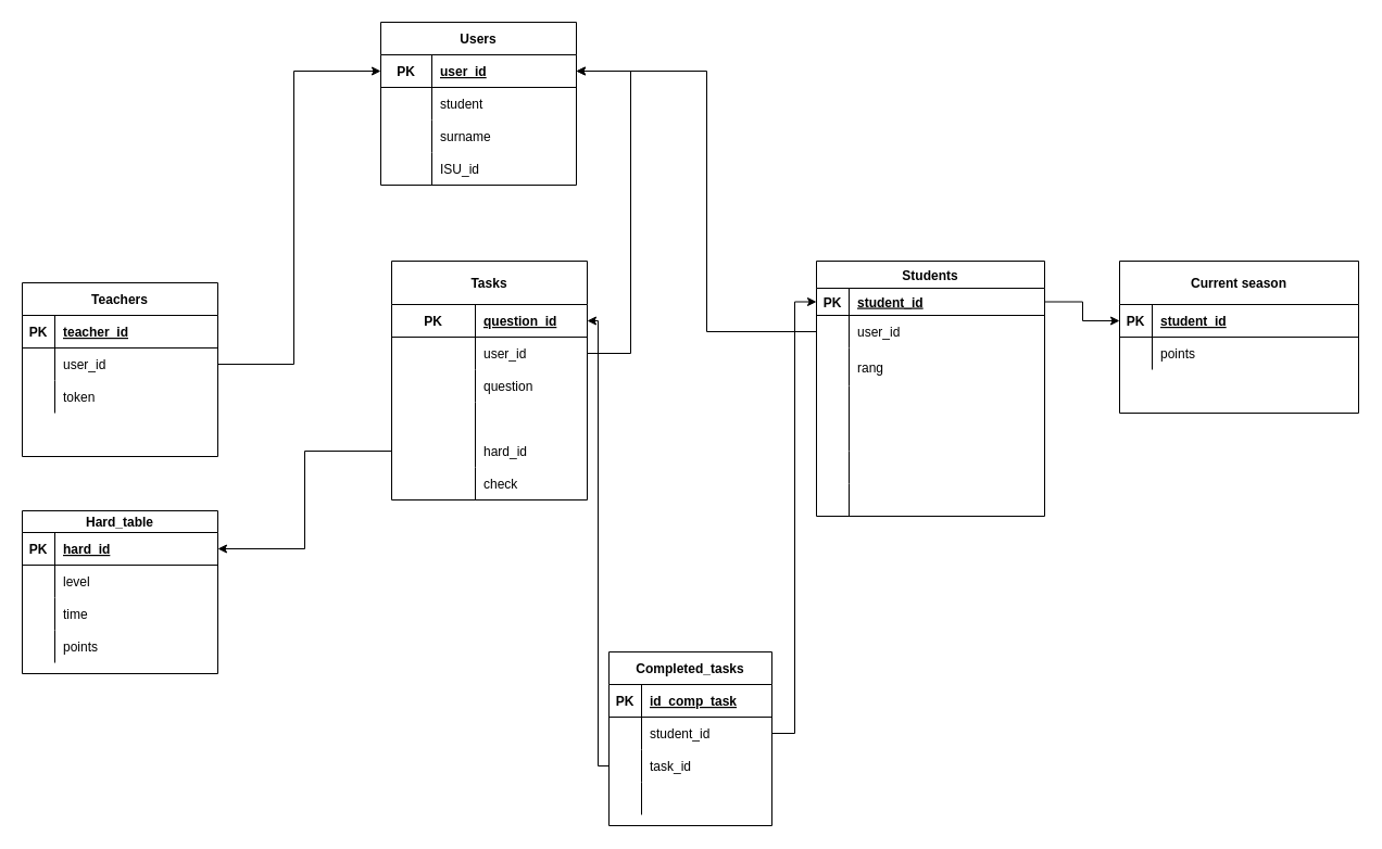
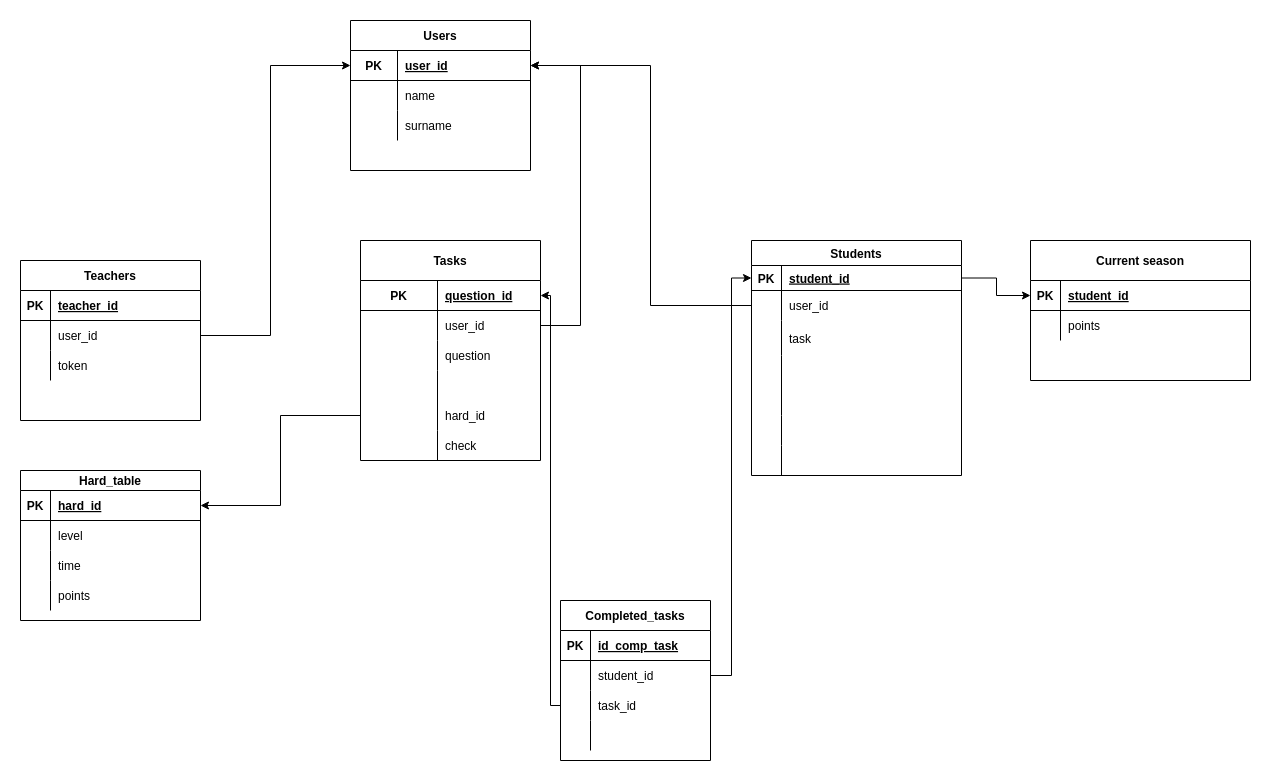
- <mxCell id="59" value="student" style="shape=partialRectangle;connectable=0;fillColor=none;top=0;left=0;bottom=0;right=0;align=left;spacingLeft=6;overflow=hidden;" parent="57" vertex="1"><mxGeometry x="47.0" width="133.0" height="30" as="geometry"><mxRectangle width="133.0" height="30" as="alternateBounds" /></mxGeometry></mxCell>
+ <mxCell id="59" value="name" style="shape=partialRectangle;connectable=0;fillColor=none;top=0;left=0;bottom=0;right=0;align=left;spacingLeft=6;overflow=hidden;" parent="57" vertex="1"><mxGeometry x="47.0" width="133.0" height="30" as="geometry"><mxRectangle width="133.0" height="30" as="alternateBounds" /></mxGeometry></mxCell>
- <mxCell id="65" value="ISU_id" style="shape=partialRectangle;connectable=0;fillColor=none;top=0;left=0;bottom=0;right=0;align=left;spacingLeft=6;overflow=hidden;" parent="63" vertex="1"><mxGeometry x="47.0" width="133.0" height="30" as="geometry"><mxRectangle width="133.0" height="30" as="alternateBounds" /></mxGeometry></mxCell>
- <mxCell id="11" value="rang" style="shape=partialRectangle;connectable=0;fillColor=none;top=0;left=0;bottom=0;right=0;align=left;spacingLeft=6;overflow=hidden;" parent="9" vertex="1"><mxGeometry x="30" width="180" height="35" as="geometry"><mxRectangle width="180" height="35" as="alternateBounds" /></mxGeometry></mxCell>
+ <mxCell id="11" value="task" style="shape=partialRectangle;connectable=0;fillColor=none;top=0;left=0;bottom=0;right=0;align=left;spacingLeft=6;overflow=hidden;" parent="9" vertex="1"><mxGeometry x="30" width="180" height="35" as="geometry"><mxRectangle width="180" height="35" as="alternateBounds" /></mxGeometry></mxCell>
